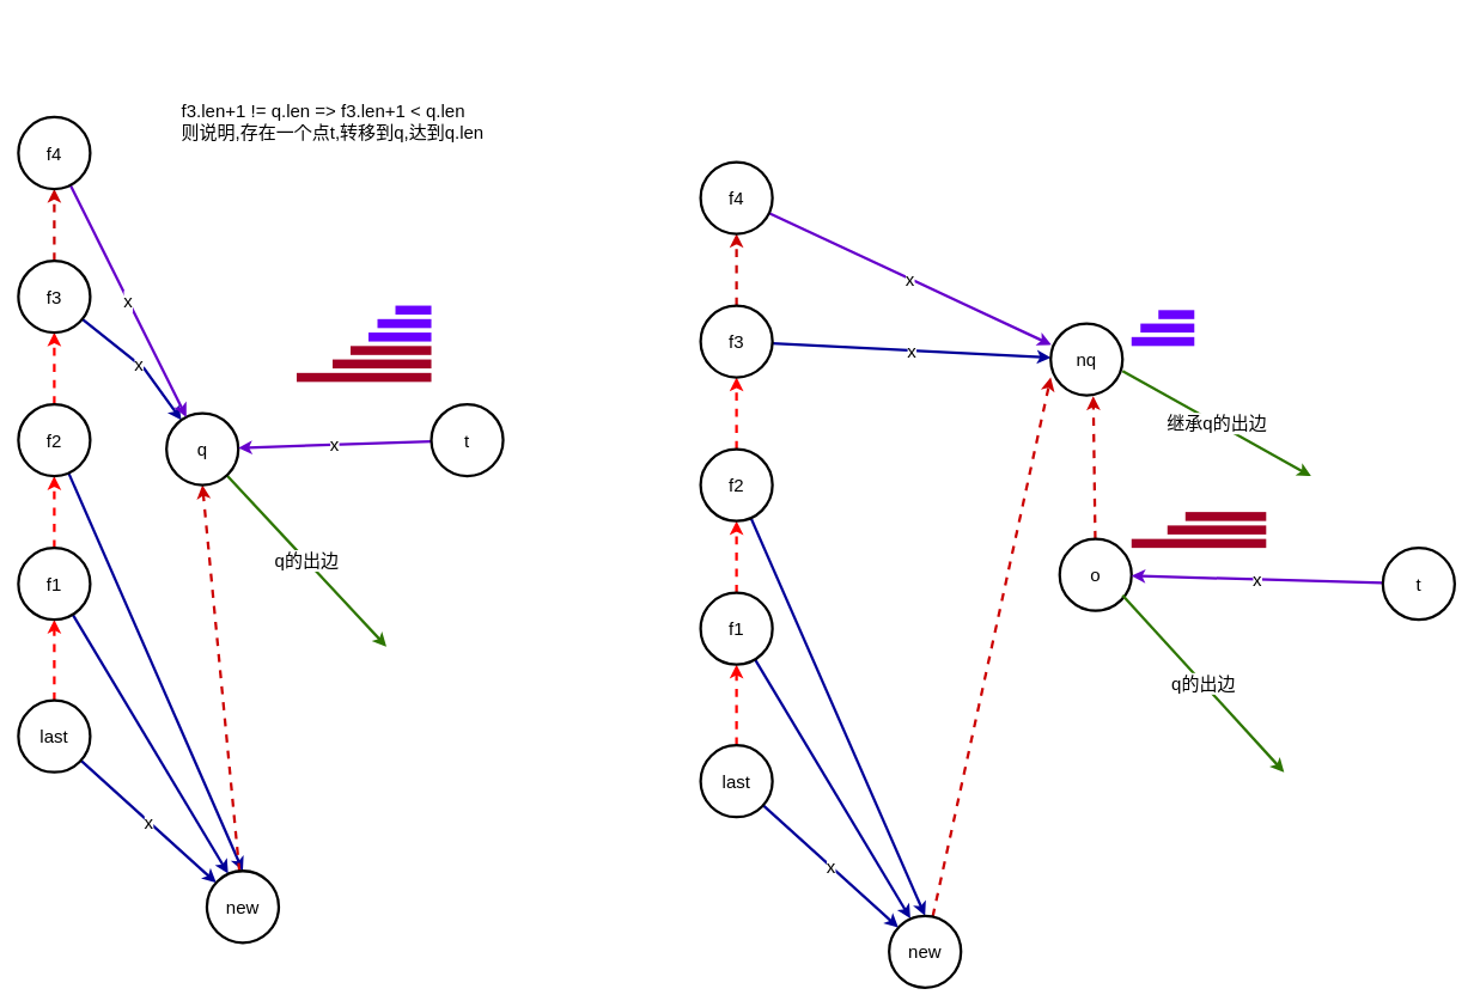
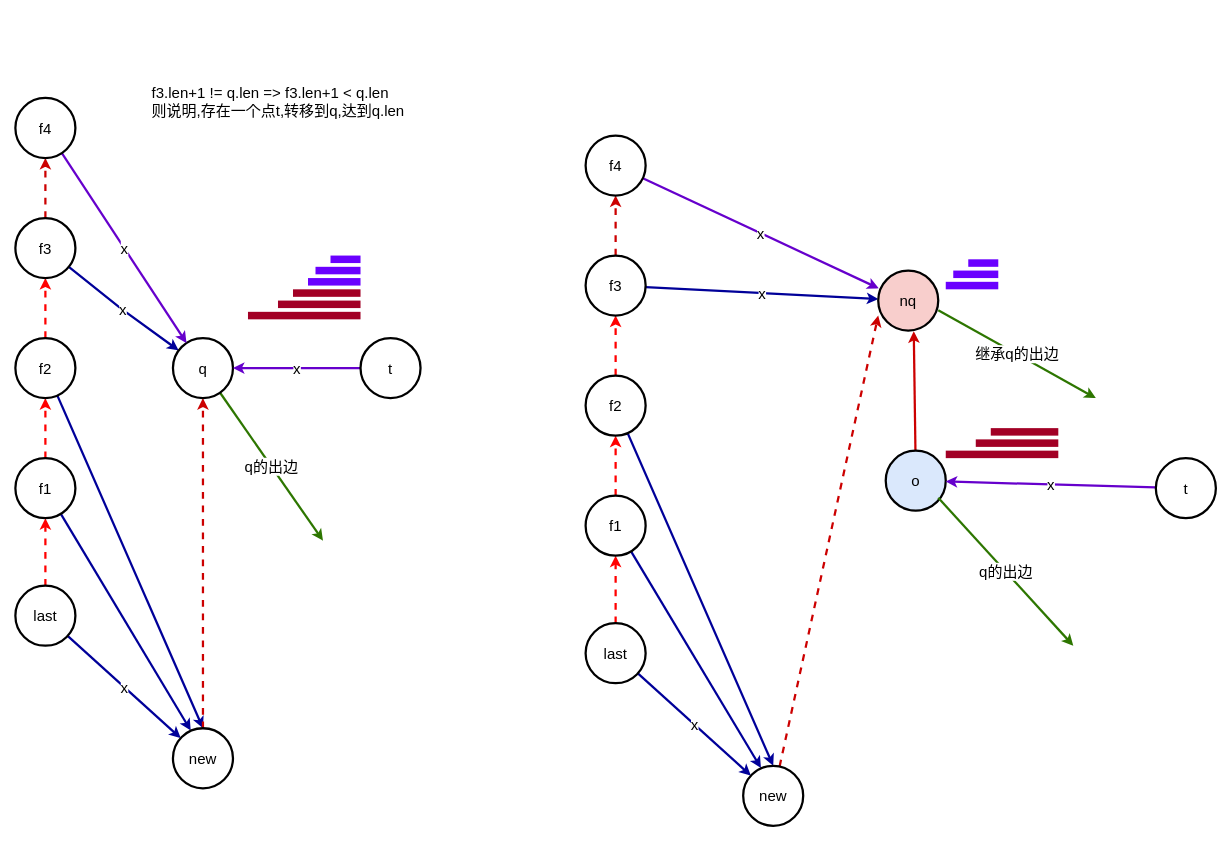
- <mxCell id="43" value="nq" style="ellipse;whiteSpace=wrap;html=1;aspect=fixed;fontSize=20;strokeWidth=3;" vertex="1" parent="1"><mxGeometry x="1170" y="360" width="80" height="80" as="geometry" /></mxCell>
+ <mxCell id="43" value="nq" style="ellipse;whiteSpace=wrap;html=1;aspect=fixed;fontSize=20;strokeWidth=3;fillColor=#f8cecc;" vertex="1" parent="1"><mxGeometry x="1170" y="360" width="80" height="80" as="geometry" /></mxCell>
- <mxCell id="17" value="q" style="ellipse;whiteSpace=wrap;html=1;aspect=fixed;fontSize=20;strokeWidth=3;" vertex="1" parent="1"><mxGeometry x="185" y="460" width="80" height="80" as="geometry" /></mxCell>
+ <mxCell id="17" value="q" style="ellipse;whiteSpace=wrap;html=1;aspect=fixed;fontSize=20;strokeWidth=3;" vertex="1" parent="1"><mxGeometry x="230" y="450" width="80" height="80" as="geometry" /></mxCell>
- <mxCell id="37" style="edgeStyle=none;rounded=0;orthogonalLoop=1;jettySize=auto;html=1;entryX=0.592;entryY=1.013;entryDx=0;entryDy=0;fontSize=20;strokeColor=#CC0000;strokeWidth=3;dashed=1;entryPerimeter=0;" edge="1" parent="1" source="38" target="43"><mxGeometry relative="1" as="geometry" /></mxCell>
+ <mxCell id="37" style="edgeStyle=none;rounded=0;orthogonalLoop=1;jettySize=auto;html=1;entryX=0.592;entryY=1.013;entryDx=0;entryDy=0;fontSize=20;strokeColor=#CC0000;strokeWidth=3;dashed=0;entryPerimeter=0;" edge="1" parent="1" source="38" target="43"><mxGeometry relative="1" as="geometry" /></mxCell>
- <mxCell id="38" value="o" style="ellipse;whiteSpace=wrap;html=1;aspect=fixed;fontSize=20;strokeWidth=3;" vertex="1" parent="1"><mxGeometry x="1180" y="600" width="80" height="80" as="geometry" /></mxCell>
+ <mxCell id="38" value="o" style="ellipse;whiteSpace=wrap;html=1;aspect=fixed;fontSize=20;strokeWidth=3;fillColor=#dae8fc;" vertex="1" parent="1"><mxGeometry x="1180" y="600" width="80" height="80" as="geometry" /></mxCell>
